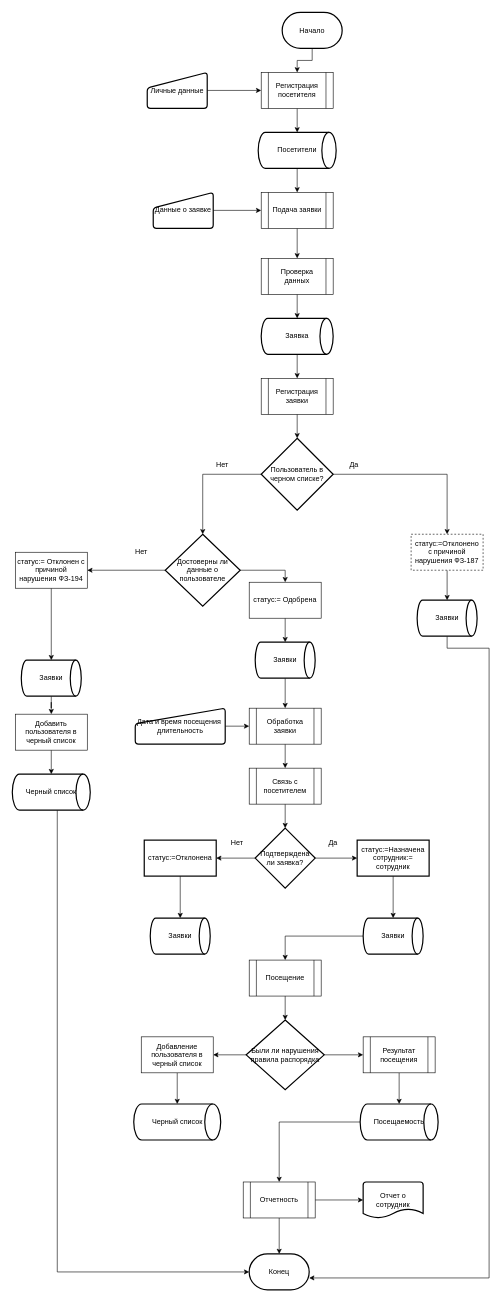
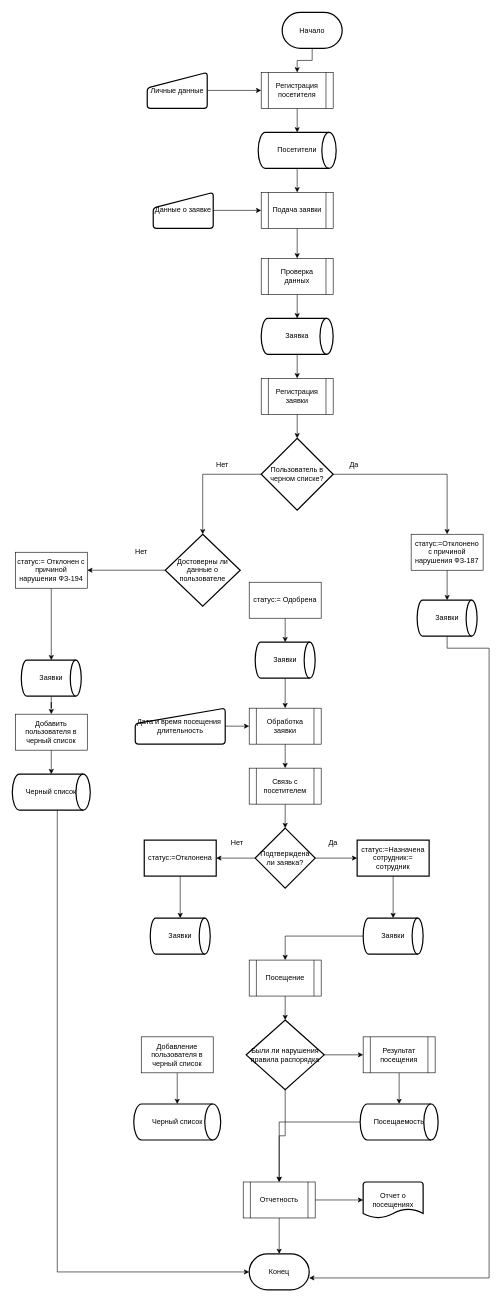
- <mxCell id="32" value="статус:=Отклонено&lt;br&gt;с причиной нарушения ФЗ-187" style="rounded=0;whiteSpace=wrap;html=1;dashed=1;" vertex="1" parent="1"><mxGeometry x="685" y="890" width="120" height="60" as="geometry" /></mxCell>
+ <mxCell id="32" value="статус:=Отклонено&lt;br&gt;с причиной нарушения ФЗ-187" style="rounded=0;whiteSpace=wrap;html=1;" vertex="1" parent="1"><mxGeometry x="685" y="890" width="120" height="60" as="geometry" /></mxCell>
- <mxCell id="29" style="edgeStyle=orthogonalEdgeStyle;rounded=0;orthogonalLoop=1;jettySize=auto;html=1;entryX=0.5;entryY=0;entryDx=0;entryDy=0;" edge="1" parent="1" source="30" target="43"><mxGeometry relative="1" as="geometry" /></mxCell>
- <mxCell id="66" style="edgeStyle=orthogonalEdgeStyle;rounded=0;orthogonalLoop=1;jettySize=auto;html=1;entryX=1;entryY=0.5;entryDx=0;entryDy=0;" edge="1" parent="1" source="68" target="70"><mxGeometry relative="1" as="geometry"><mxPoint x="345" y="1760" as="targetPoint" /></mxGeometry></mxCell>
+ <mxCell id="66" style="edgeStyle=orthogonalEdgeStyle;rounded=0;orthogonalLoop=1;jettySize=auto;html=1;" edge="1" parent="1" source="68" target="77"><mxGeometry relative="1" as="geometry"><mxPoint x="345" y="1760" as="targetPoint" /></mxGeometry></mxCell>
- <mxCell id="74" value="Отчет о сотрудник" style="strokeWidth=2;html=1;shape=mxgraph.flowchart.document2;whiteSpace=wrap;size=0.25;" vertex="1" parent="1"><mxGeometry x="605" y="1970" width="100" height="60" as="geometry" /></mxCell>
+ <mxCell id="74" value="Отчет о посещениях" style="strokeWidth=2;html=1;shape=mxgraph.flowchart.document2;whiteSpace=wrap;size=0.25;" vertex="1" parent="1"><mxGeometry x="605" y="1970" width="100" height="60" as="geometry" /></mxCell>
